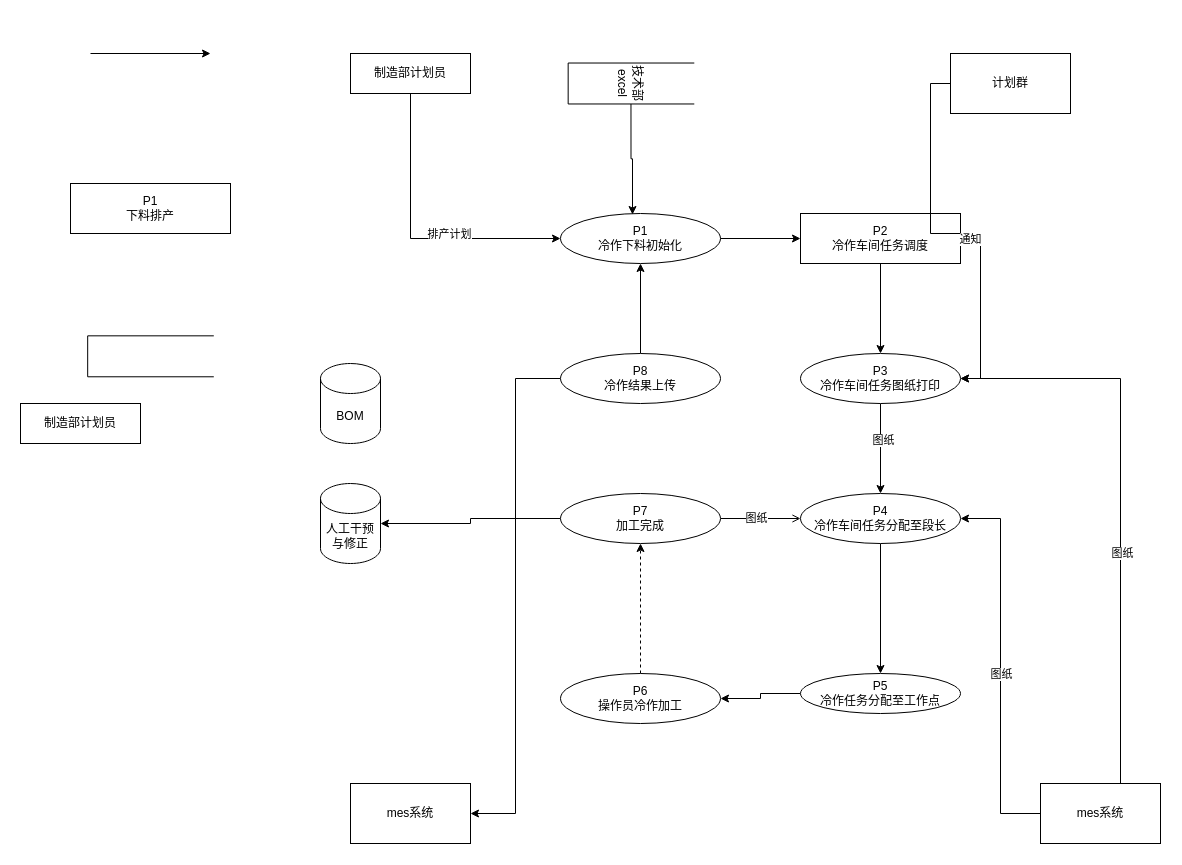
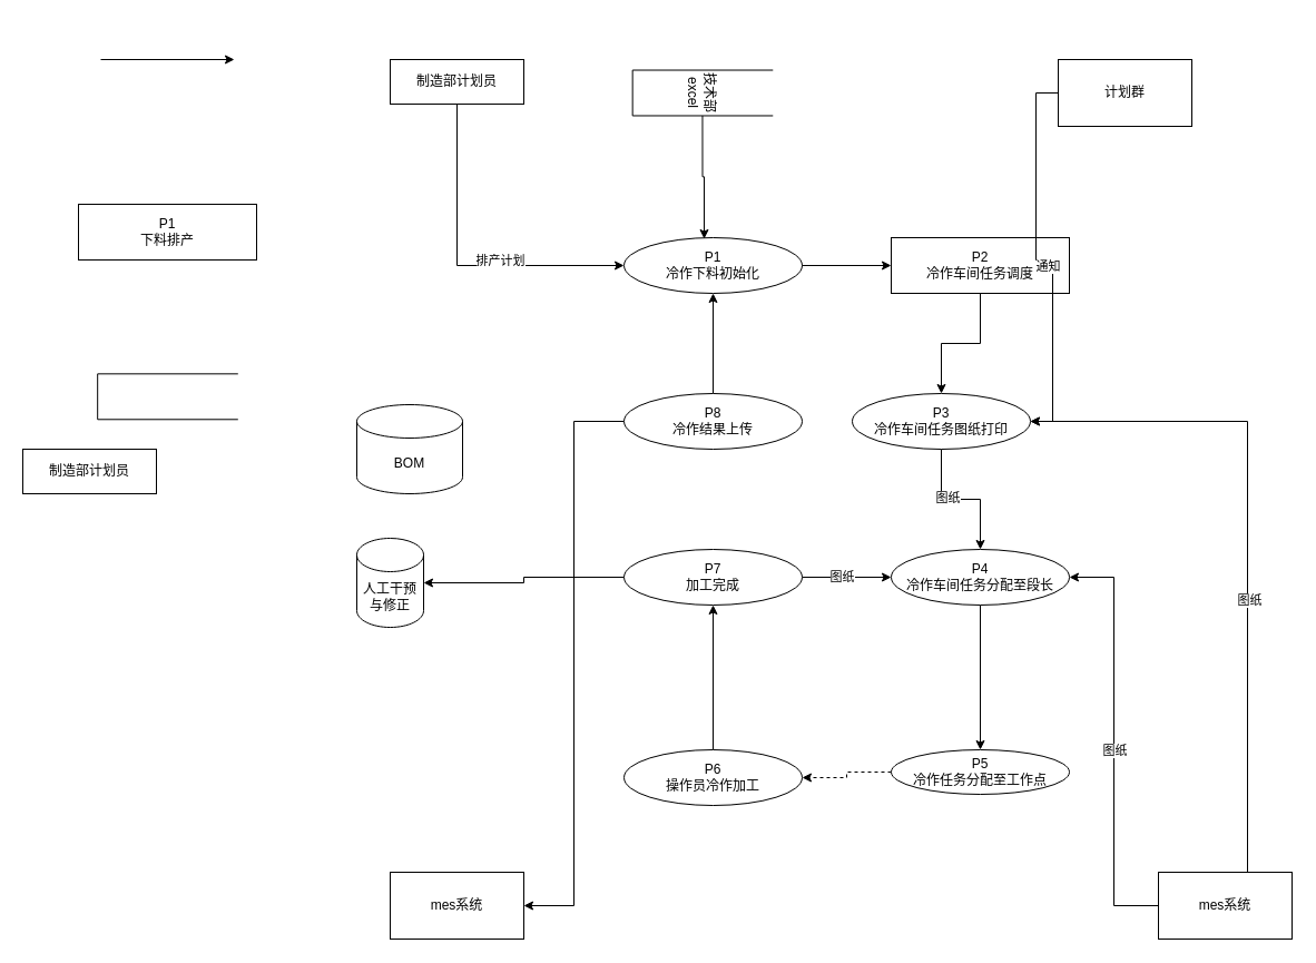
- <mxCell id="16" value="P3&lt;br&gt;冷作车间任务图纸打印" style="ellipse;whiteSpace=wrap;html=1;" vertex="1" parent="1"><mxGeometry x="800" y="353" width="160" height="50" as="geometry" /></mxCell>
+ <mxCell id="16" value="P3&lt;br&gt;冷作车间任务图纸打印" style="ellipse;whiteSpace=wrap;html=1;" vertex="1" parent="1"><mxGeometry x="765" y="353" width="160" height="50" as="geometry" /></mxCell>
- <mxCell id="40" value="BOM" style="shape=cylinder3;whiteSpace=wrap;html=1;boundedLbl=1;backgroundOutline=1;size=15;" vertex="1" parent="1"><mxGeometry x="320" y="363" width="60" height="80" as="geometry" /></mxCell>
+ <mxCell id="40" value="BOM" style="shape=cylinder3;whiteSpace=wrap;html=1;boundedLbl=1;backgroundOutline=1;size=15;" vertex="1" parent="1"><mxGeometry x="320" y="363" width="95" height="80" as="geometry" /></mxCell>
- <mxCell id="31" style="edgeStyle=orthogonalEdgeStyle;rounded=0;orthogonalLoop=1;jettySize=auto;html=1;endArrow=open;" edge="1" parent="1" source="34" target="20"><mxGeometry relative="1" as="geometry" /></mxCell>
+ <mxCell id="31" style="edgeStyle=orthogonalEdgeStyle;rounded=0;orthogonalLoop=1;jettySize=auto;html=1;" edge="1" parent="1" source="34" target="20"><mxGeometry relative="1" as="geometry" /></mxCell>
- <mxCell id="29" style="edgeStyle=orthogonalEdgeStyle;rounded=0;orthogonalLoop=1;jettySize=auto;html=1;dashed=1;" edge="1" parent="1" source="30" target="34"><mxGeometry relative="1" as="geometry" /></mxCell>
+ <mxCell id="29" style="edgeStyle=orthogonalEdgeStyle;rounded=0;orthogonalLoop=1;jettySize=auto;html=1;" edge="1" parent="1" source="30" target="34"><mxGeometry relative="1" as="geometry" /></mxCell>
- <mxCell id="27" style="edgeStyle=orthogonalEdgeStyle;rounded=0;orthogonalLoop=1;jettySize=auto;html=1;entryX=1;entryY=0.5;entryDx=0;entryDy=0;" edge="1" parent="1" source="28" target="30"><mxGeometry relative="1" as="geometry" /></mxCell>
+ <mxCell id="27" style="edgeStyle=orthogonalEdgeStyle;rounded=0;orthogonalLoop=1;jettySize=auto;html=1;entryX=1;entryY=0.5;entryDx=0;entryDy=0;dashed=1;" edge="1" parent="1" source="28" target="30"><mxGeometry relative="1" as="geometry" /></mxCell>
